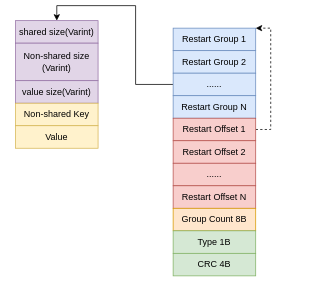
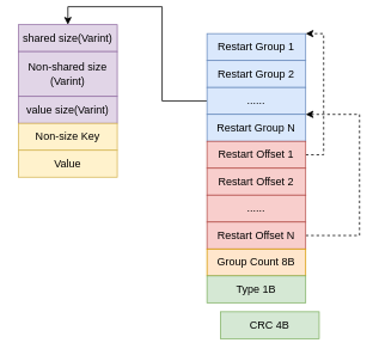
- <mxCell id="19" value="Non-shared Key" style="rounded=0;whiteSpace=wrap;html=1;fillColor=#fff2cc;strokeColor=#d6b656;" vertex="1" parent="1"><mxGeometry x="20" y="130" width="110" height="30" as="geometry" /></mxCell>
+ <mxCell id="19" value="Non-size Key" style="rounded=0;whiteSpace=wrap;html=1;fillColor=#fff2cc;strokeColor=#d6b656;" vertex="1" parent="1"><mxGeometry x="20" y="130" width="110" height="30" as="geometry" /></mxCell>
+ <mxCell id="11" style="edgeStyle=orthogonalEdgeStyle;rounded=0;orthogonalLoop=1;jettySize=auto;html=1;exitX=1;exitY=0.5;exitDx=0;exitDy=0;entryX=1;entryY=0;entryDx=0;entryDy=0;dashed=1;" edge="1" parent="1" source="12" target="6"><mxGeometry relative="1" as="geometry"><Array as="points"><mxPoint x="400" y="255" /><mxPoint x="400" y="120" /></Array></mxGeometry></mxCell>
- <mxCell id="15" value="CRC 4B" style="rounded=0;whiteSpace=wrap;html=1;fillColor=#d5e8d4;strokeColor=#82b366;" vertex="1" parent="1"><mxGeometry x="230" y="330" width="110" height="30" as="geometry" /></mxCell>
+ <mxCell id="15" value="CRC 4B" style="rounded=0;whiteSpace=wrap;html=1;fillColor=#d5e8d4;strokeColor=#82b366;" vertex="1" parent="1"><mxGeometry x="245" y="340" width="110" height="30" as="geometry" /></mxCell>
